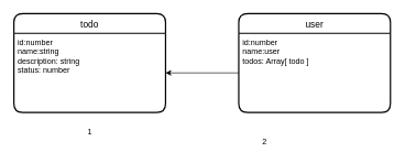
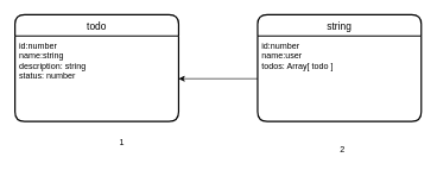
- <mxCell id="4" value="user" style="swimlane;childLayout=stackLayout;horizontal=1;startSize=30;horizontalStack=0;rounded=1;fontSize=14;fontStyle=0;strokeWidth=2;resizeParent=0;resizeLast=1;shadow=0;dashed=0;align=center;" vertex="1" parent="1"><mxGeometry x="361" y="20" width="230" height="150" as="geometry"><mxRectangle x="110" y="50" width="80" height="30" as="alternateBounds" /></mxGeometry></mxCell>
+ <mxCell id="4" value="string" style="swimlane;childLayout=stackLayout;horizontal=1;startSize=30;horizontalStack=0;rounded=1;fontSize=14;fontStyle=0;strokeWidth=2;resizeParent=0;resizeLast=1;shadow=0;dashed=0;align=center;" vertex="1" parent="1"><mxGeometry x="361" y="20" width="230" height="150" as="geometry"><mxRectangle x="110" y="50" width="80" height="30" as="alternateBounds" /></mxGeometry></mxCell>
- <mxCell id="6" value="1" style="text;html=1;align=center;verticalAlign=middle;resizable=0;points=[];autosize=1;strokeColor=none;fillColor=none;" vertex="1" parent="1"><mxGeometry x="120" y="185" width="30" height="30" as="geometry" /></mxCell>
+ <mxCell id="6" value="1" style="text;html=1;align=center;verticalAlign=middle;resizable=0;points=[];autosize=1;strokeColor=none;fillColor=none;" vertex="1" parent="1"><mxGeometry x="155" y="185" width="30" height="30" as="geometry" /></mxCell>
- <mxCell id="7" value="2" style="text;html=1;align=center;verticalAlign=middle;resizable=0;points=[];autosize=1;strokeColor=none;fillColor=none;" vertex="1" parent="1"><mxGeometry x="385" y="200" width="30" height="30" as="geometry" /></mxCell>
+ <mxCell id="7" value="2" style="text;html=1;align=center;verticalAlign=middle;resizable=0;points=[];autosize=1;strokeColor=none;fillColor=none;" vertex="1" parent="1"><mxGeometry x="465" y="195" width="30" height="30" as="geometry" /></mxCell>
